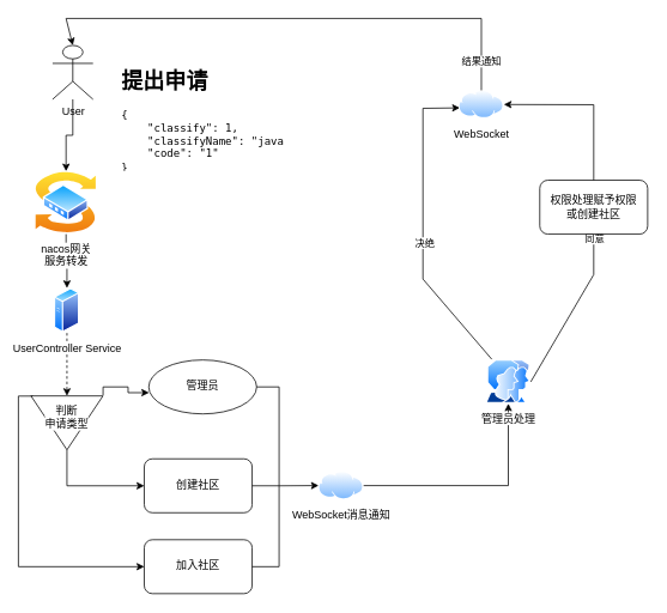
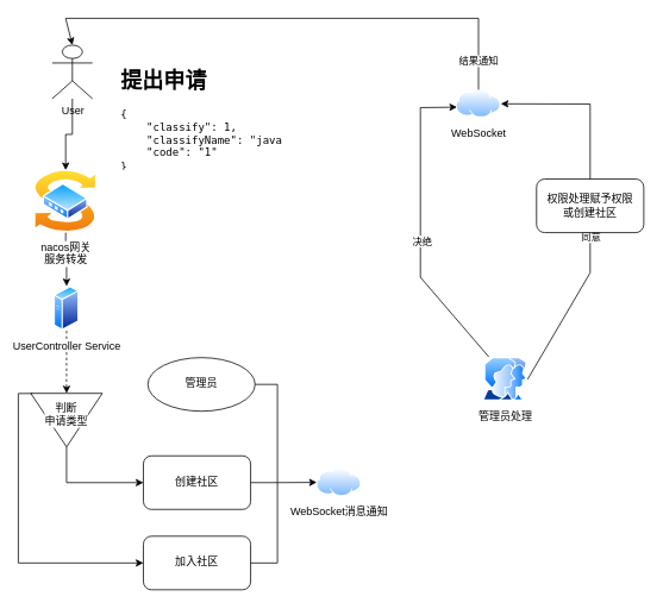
- <mxCell id="9" value="" style="edgeStyle=orthogonalEdgeStyle;rounded=0;orthogonalLoop=1;jettySize=auto;html=1;exitX=-0.011;exitY=-0.002;exitDx=0;exitDy=0;exitPerimeter=0;entryX=0.003;entryY=0.607;entryDx=0;entryDy=0;entryPerimeter=0;" edge="1" parent="1" source="11" target="13"><mxGeometry relative="1" as="geometry"><Array as="points"><mxPoint x="114" y="430" /><mxPoint x="142" y="430" /><mxPoint x="142" y="436" /></Array></mxGeometry></mxCell>
- <mxCell id="16" value="" style="edgeStyle=orthogonalEdgeStyle;rounded=0;orthogonalLoop=1;jettySize=auto;html=1;" edge="1" parent="1" source="17" target="21"><mxGeometry relative="1" as="geometry" /></mxCell>
